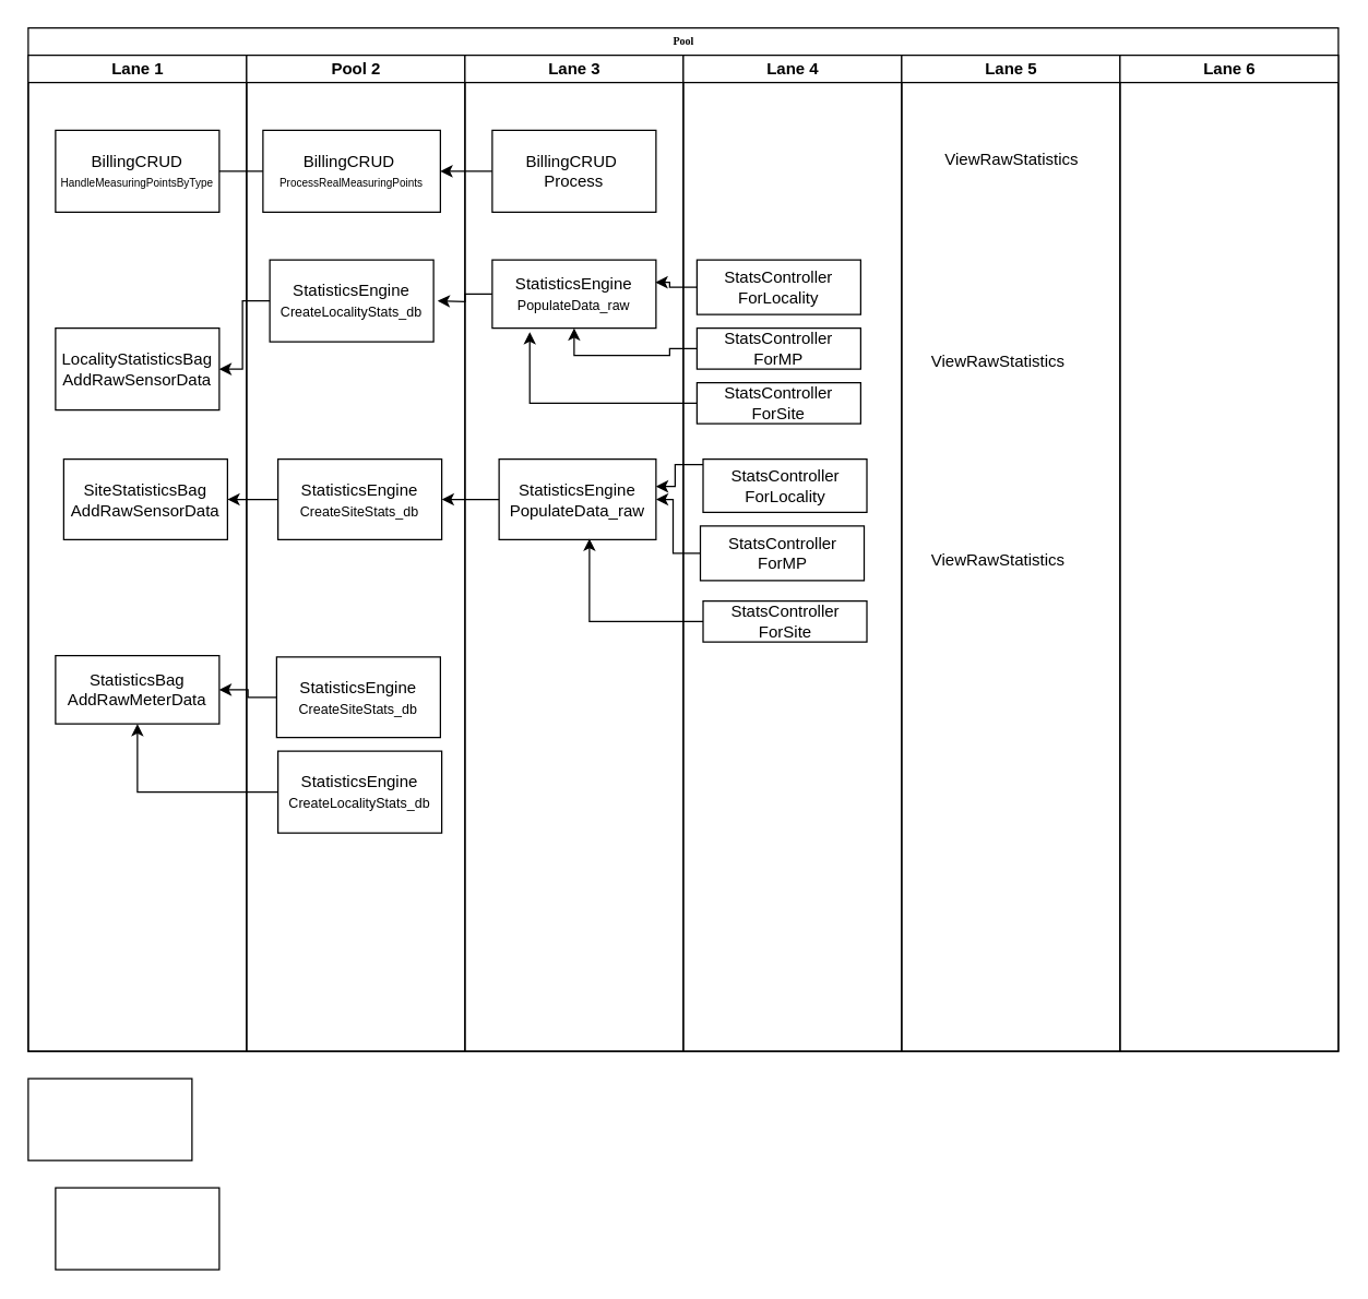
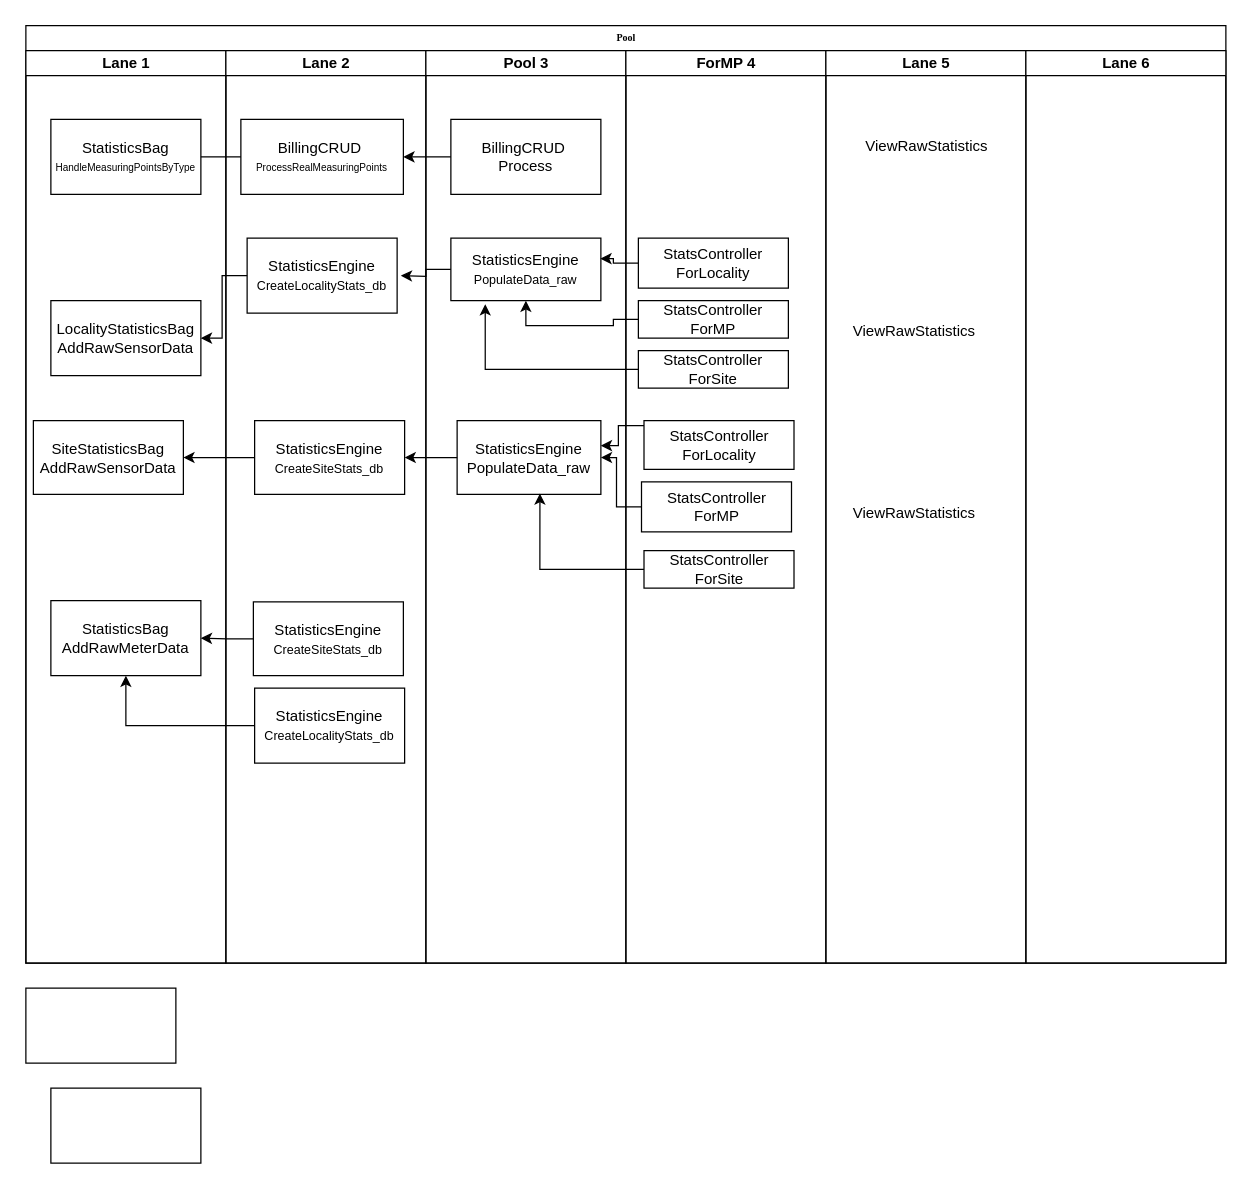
- <mxCell id="8" value="Pool 2" style="swimlane;html=1;startSize=20;" parent="2" vertex="1"><mxGeometry x="160" y="20" width="160" height="730" as="geometry" /></mxCell>
+ <mxCell id="8" value="Lane 2" style="swimlane;html=1;startSize=20;" parent="2" vertex="1"><mxGeometry x="160" y="20" width="160" height="730" as="geometry" /></mxCell>
- <mxCell id="14" value="Lane 3" style="swimlane;html=1;startSize=20;" parent="2" vertex="1"><mxGeometry x="320" y="20" width="160" height="730" as="geometry" /></mxCell>
+ <mxCell id="14" value="Pool 3" style="swimlane;html=1;startSize=20;" parent="2" vertex="1"><mxGeometry x="320" y="20" width="160" height="730" as="geometry" /></mxCell>
- <mxCell id="18" value="Lane 4" style="swimlane;html=1;startSize=20;" parent="2" vertex="1"><mxGeometry x="480" y="20" width="160" height="730" as="geometry" /></mxCell>
+ <mxCell id="18" value="ForMP 4" style="swimlane;html=1;startSize=20;" parent="2" vertex="1"><mxGeometry x="480" y="20" width="160" height="730" as="geometry" /></mxCell>
- <mxCell id="4" value="BillingCRUD&lt;br&gt;&lt;font style=&quot;font-size: 8px&quot;&gt;HandleMeasuringPointsByType&lt;/font&gt;" style="rounded=0;whiteSpace=wrap;html=1;" parent="3" vertex="1"><mxGeometry x="20" y="55" width="120" height="60" as="geometry" /></mxCell>
+ <mxCell id="4" value="StatisticsBag&lt;br&gt;&lt;font style=&quot;font-size: 8px&quot;&gt;HandleMeasuringPointsByType&lt;/font&gt;" style="rounded=0;whiteSpace=wrap;html=1;" parent="3" vertex="1"><mxGeometry x="20" y="55" width="120" height="60" as="geometry" /></mxCell>
- <mxCell id="6" value="SiteStatisticsBag&lt;br&gt;AddRawSensorData" style="rounded=0;whiteSpace=wrap;html=1;" parent="3" vertex="1"><mxGeometry x="26" y="296" width="120" height="59" as="geometry" /></mxCell>
+ <mxCell id="6" value="SiteStatisticsBag&lt;br&gt;AddRawSensorData" style="rounded=0;whiteSpace=wrap;html=1;" parent="3" vertex="1"><mxGeometry x="6" y="296" width="120" height="59" as="geometry" /></mxCell>
- <mxCell id="7" value="StatisticsBag AddRawMeterData" style="rounded=0;whiteSpace=wrap;html=1;" vertex="1" parent="3"><mxGeometry x="20" y="440" width="120" height="50" as="geometry" /></mxCell>
+ <mxCell id="7" value="StatisticsBag AddRawMeterData" style="rounded=0;whiteSpace=wrap;html=1;" vertex="1" parent="3"><mxGeometry x="20" y="440" width="120" height="60" as="geometry" /></mxCell>
